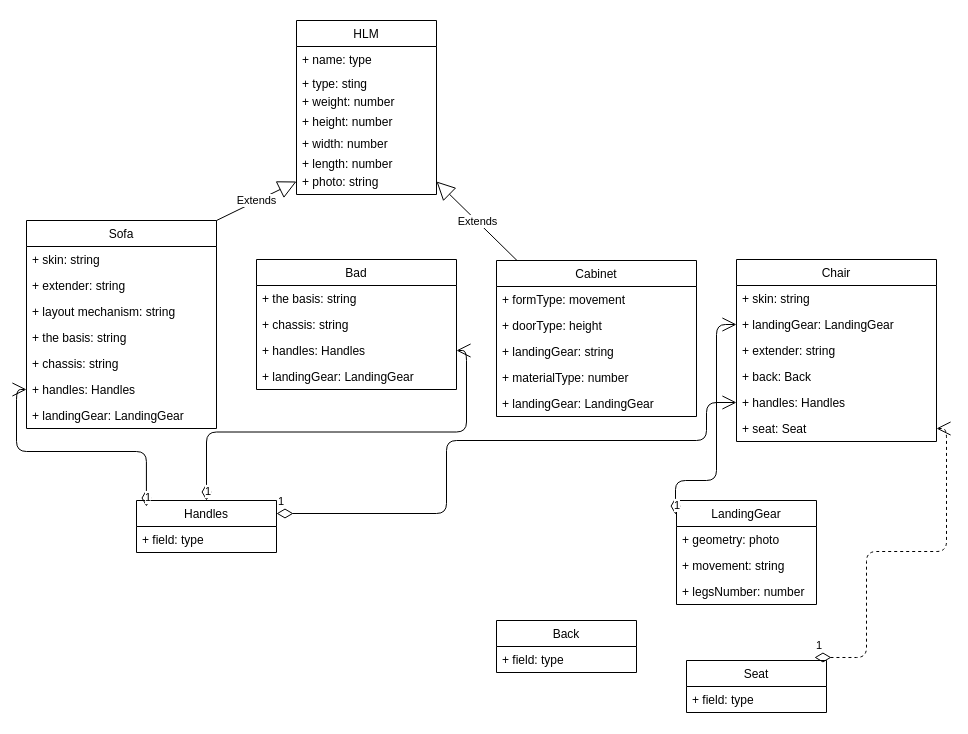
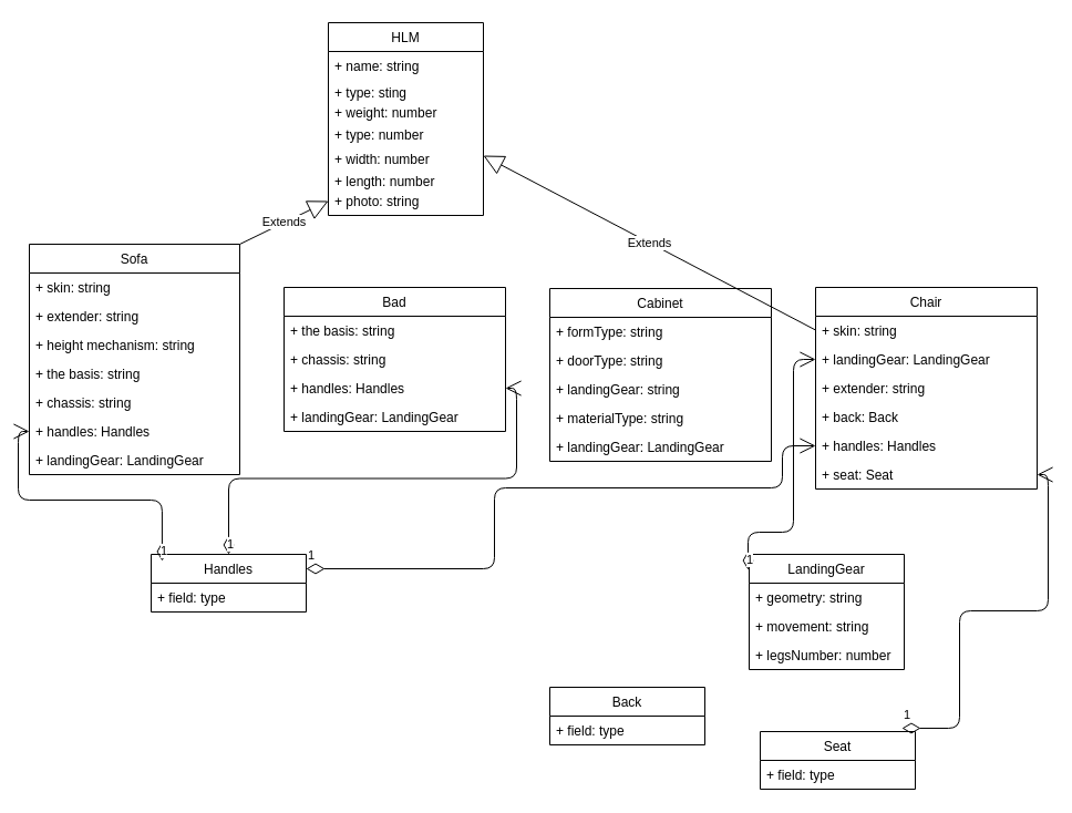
- <mxCell id="3" value="+ name: type" style="text;strokeColor=none;fillColor=none;align=left;verticalAlign=top;spacingLeft=4;spacingRight=4;overflow=hidden;rotatable=0;points=[[0,0.5],[1,0.5]];portConstraint=eastwest;" vertex="1" parent="2"><mxGeometry y="26" width="140" height="24" as="geometry" /></mxCell>
+ <mxCell id="3" value="+ name: string" style="text;strokeColor=none;fillColor=none;align=left;verticalAlign=top;spacingLeft=4;spacingRight=4;overflow=hidden;rotatable=0;points=[[0,0.5],[1,0.5]];portConstraint=eastwest;" vertex="1" parent="2"><mxGeometry y="26" width="140" height="24" as="geometry" /></mxCell>
- <mxCell id="6" value="+ height: number" style="text;strokeColor=none;fillColor=none;align=left;verticalAlign=top;spacingLeft=4;spacingRight=4;overflow=hidden;rotatable=0;points=[[0,0.5],[1,0.5]];portConstraint=eastwest;" vertex="1" parent="2"><mxGeometry y="88" width="140" height="22" as="geometry" /></mxCell>
+ <mxCell id="6" value="+ type: number" style="text;strokeColor=none;fillColor=none;align=left;verticalAlign=top;spacingLeft=4;spacingRight=4;overflow=hidden;rotatable=0;points=[[0,0.5],[1,0.5]];portConstraint=eastwest;" vertex="1" parent="2"><mxGeometry y="88" width="140" height="22" as="geometry" /></mxCell>
+ <mxCell id="38" value="Extends" style="endArrow=block;endSize=16;endFill=0;html=1;entryX=1;entryY=0.5;entryDx=0;entryDy=0;" edge="1" parent="1" source="31" target="7"><mxGeometry width="160" relative="1" as="geometry"><mxPoint x="615" y="256" as="sourcePoint" /><mxPoint x="750" y="220" as="targetPoint" /></mxGeometry></mxCell>
- <mxCell id="30" value="Extends" style="endArrow=block;endSize=16;endFill=0;html=1;entryX=1;entryY=0.5;entryDx=0;entryDy=0;" edge="1" parent="1" source="24" target="9"><mxGeometry width="160" relative="1" as="geometry"><mxPoint x="530" y="450" as="sourcePoint" /><mxPoint x="690" y="450" as="targetPoint" /></mxGeometry></mxCell>
- <mxCell id="25" value="+ formType: movement" style="text;strokeColor=none;fillColor=none;align=left;verticalAlign=top;spacingLeft=4;spacingRight=4;overflow=hidden;rotatable=0;points=[[0,0.5],[1,0.5]];portConstraint=eastwest;" vertex="1" parent="24"><mxGeometry y="26" width="200" height="26" as="geometry" /></mxCell>
+ <mxCell id="25" value="+ formType: string" style="text;strokeColor=none;fillColor=none;align=left;verticalAlign=top;spacingLeft=4;spacingRight=4;overflow=hidden;rotatable=0;points=[[0,0.5],[1,0.5]];portConstraint=eastwest;" vertex="1" parent="24"><mxGeometry y="26" width="200" height="26" as="geometry" /></mxCell>
- <mxCell id="13" value="+ layout mechanism: string" style="text;strokeColor=none;fillColor=none;align=left;verticalAlign=top;spacingLeft=4;spacingRight=4;overflow=hidden;rotatable=0;points=[[0,0.5],[1,0.5]];portConstraint=eastwest;" vertex="1" parent="10"><mxGeometry y="78" width="190" height="26" as="geometry" /></mxCell>
+ <mxCell id="13" value="+ height mechanism: string" style="text;strokeColor=none;fillColor=none;align=left;verticalAlign=top;spacingLeft=4;spacingRight=4;overflow=hidden;rotatable=0;points=[[0,0.5],[1,0.5]];portConstraint=eastwest;" vertex="1" parent="10"><mxGeometry y="78" width="190" height="26" as="geometry" /></mxCell>
- <mxCell id="26" value="+ doorType: height" style="text;strokeColor=none;fillColor=none;align=left;verticalAlign=top;spacingLeft=4;spacingRight=4;overflow=hidden;rotatable=0;points=[[0,0.5],[1,0.5]];portConstraint=eastwest;" vertex="1" parent="24"><mxGeometry y="52" width="200" height="26" as="geometry" /></mxCell>
+ <mxCell id="26" value="+ doorType: string" style="text;strokeColor=none;fillColor=none;align=left;verticalAlign=top;spacingLeft=4;spacingRight=4;overflow=hidden;rotatable=0;points=[[0,0.5],[1,0.5]];portConstraint=eastwest;" vertex="1" parent="24"><mxGeometry y="52" width="200" height="26" as="geometry" /></mxCell>
- <mxCell id="28" value="+ materialType: number" style="text;strokeColor=none;fillColor=none;align=left;verticalAlign=top;spacingLeft=4;spacingRight=4;overflow=hidden;rotatable=0;points=[[0,0.5],[1,0.5]];portConstraint=eastwest;" vertex="1" parent="24"><mxGeometry y="104" width="200" height="26" as="geometry" /></mxCell>
+ <mxCell id="28" value="+ materialType: string" style="text;strokeColor=none;fillColor=none;align=left;verticalAlign=top;spacingLeft=4;spacingRight=4;overflow=hidden;rotatable=0;points=[[0,0.5],[1,0.5]];portConstraint=eastwest;" vertex="1" parent="24"><mxGeometry y="104" width="200" height="26" as="geometry" /></mxCell>
- <mxCell id="45" value="+ geometry: photo" style="text;strokeColor=none;fillColor=none;align=left;verticalAlign=top;spacingLeft=4;spacingRight=4;overflow=hidden;rotatable=0;points=[[0,0.5],[1,0.5]];portConstraint=eastwest;" vertex="1" parent="44"><mxGeometry y="26" width="140" height="26" as="geometry" /></mxCell>
+ <mxCell id="45" value="+ geometry: string" style="text;strokeColor=none;fillColor=none;align=left;verticalAlign=top;spacingLeft=4;spacingRight=4;overflow=hidden;rotatable=0;points=[[0,0.5],[1,0.5]];portConstraint=eastwest;" vertex="1" parent="44"><mxGeometry y="26" width="140" height="26" as="geometry" /></mxCell>
- <mxCell id="53" value="1" style="endArrow=open;html=1;endSize=12;startArrow=diamondThin;startSize=14;startFill=0;edgeStyle=orthogonalEdgeStyle;align=left;verticalAlign=bottom;entryX=1;entryY=0.5;entryDx=0;entryDy=0;exitX=0.914;exitY=-0.058;exitDx=0;exitDy=0;exitPerimeter=0;dashed=1;" edge="1" parent="1" source="51" target="37"><mxGeometry x="-1" y="3" relative="1" as="geometry"><mxPoint x="-10" y="740" as="sourcePoint" /><mxPoint x="150" y="740" as="targetPoint" /><Array as="points"><mxPoint x="860" y="657" /><mxPoint x="860" y="551" /><mxPoint x="940" y="551" /><mxPoint x="940" y="428" /></Array></mxGeometry></mxCell>
+ <mxCell id="53" value="1" style="endArrow=open;html=1;endSize=12;startArrow=diamondThin;startSize=14;startFill=0;edgeStyle=orthogonalEdgeStyle;align=left;verticalAlign=bottom;entryX=1;entryY=0.5;entryDx=0;entryDy=0;exitX=0.914;exitY=-0.058;exitDx=0;exitDy=0;exitPerimeter=0;" edge="1" parent="1" source="51" target="37"><mxGeometry x="-1" y="3" relative="1" as="geometry"><mxPoint x="-10" y="740" as="sourcePoint" /><mxPoint x="150" y="740" as="targetPoint" /><Array as="points"><mxPoint x="860" y="657" /><mxPoint x="860" y="551" /><mxPoint x="940" y="551" /><mxPoint x="940" y="428" /></Array></mxGeometry></mxCell>
